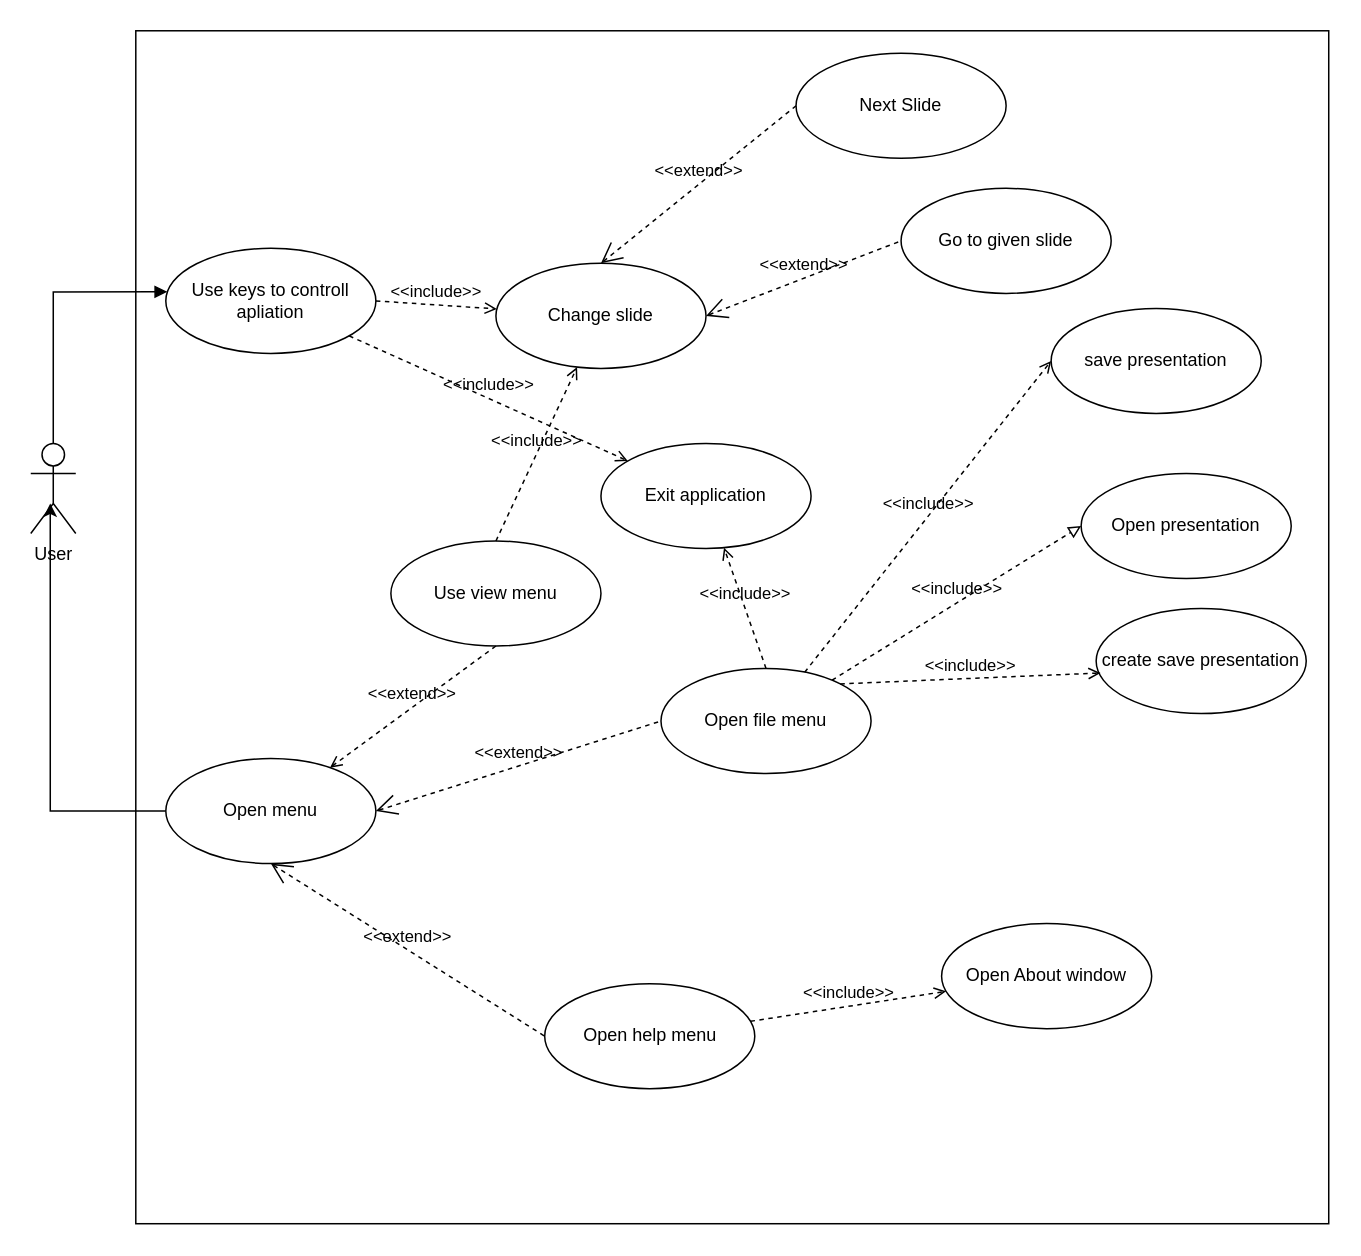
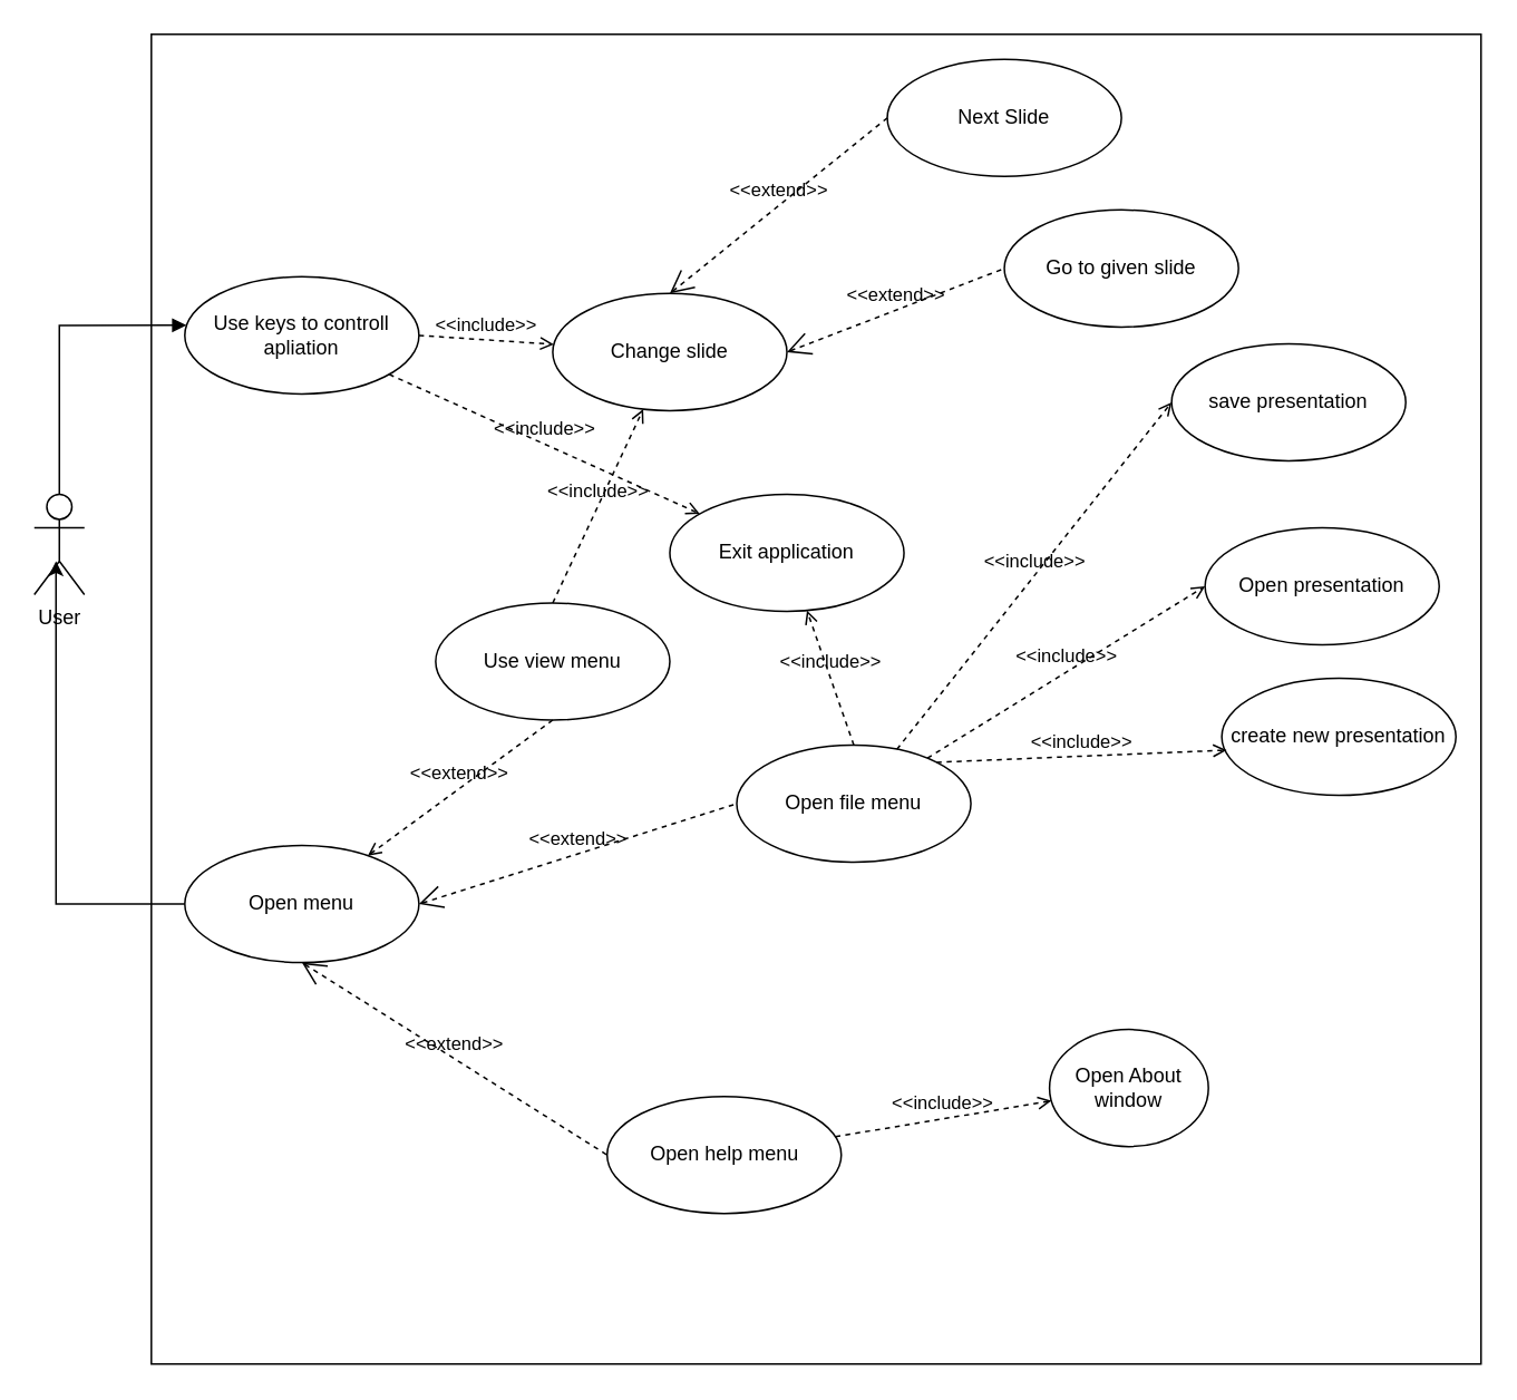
- <mxCell id="24" value="&amp;lt;&amp;lt;include&amp;gt;&amp;gt;" style="html=1;verticalAlign=bottom;labelBackgroundColor=none;endArrow=block;endFill=0;dashed=1;entryX=0;entryY=0.5;entryDx=0;entryDy=0;" edge="1" parent="1" source="9" target="21"><mxGeometry width="160" relative="1" as="geometry"><mxPoint x="529.497" y="310.251" as="sourcePoint" /><mxPoint x="622.94" y="307.98" as="targetPoint" /></mxGeometry></mxCell>
+ <mxCell id="24" value="&amp;lt;&amp;lt;include&amp;gt;&amp;gt;" style="html=1;verticalAlign=bottom;labelBackgroundColor=none;endArrow=open;endFill=0;dashed=1;entryX=0;entryY=0.5;entryDx=0;entryDy=0;" edge="1" parent="1" source="9" target="21"><mxGeometry width="160" relative="1" as="geometry"><mxPoint x="529.497" y="310.251" as="sourcePoint" /><mxPoint x="622.94" y="307.98" as="targetPoint" /></mxGeometry></mxCell>
- <mxCell id="15" value="create save presentation" style="ellipse;whiteSpace=wrap;html=1;" parent="1" vertex="1"><mxGeometry x="730" y="405" width="140" height="70" as="geometry" /></mxCell>
+ <mxCell id="15" value="create new presentation" style="ellipse;whiteSpace=wrap;html=1;" parent="1" vertex="1"><mxGeometry x="730" y="405" width="140" height="70" as="geometry" /></mxCell>
- <mxCell id="14" value="Open About window" style="ellipse;whiteSpace=wrap;html=1;" parent="1" vertex="1"><mxGeometry x="627" y="615" width="140" height="70" as="geometry" /></mxCell>
+ <mxCell id="14" value="Open About window" style="ellipse;whiteSpace=wrap;html=1;" parent="1" vertex="1"><mxGeometry x="627" y="615" width="95" height="70" as="geometry" /></mxCell>
